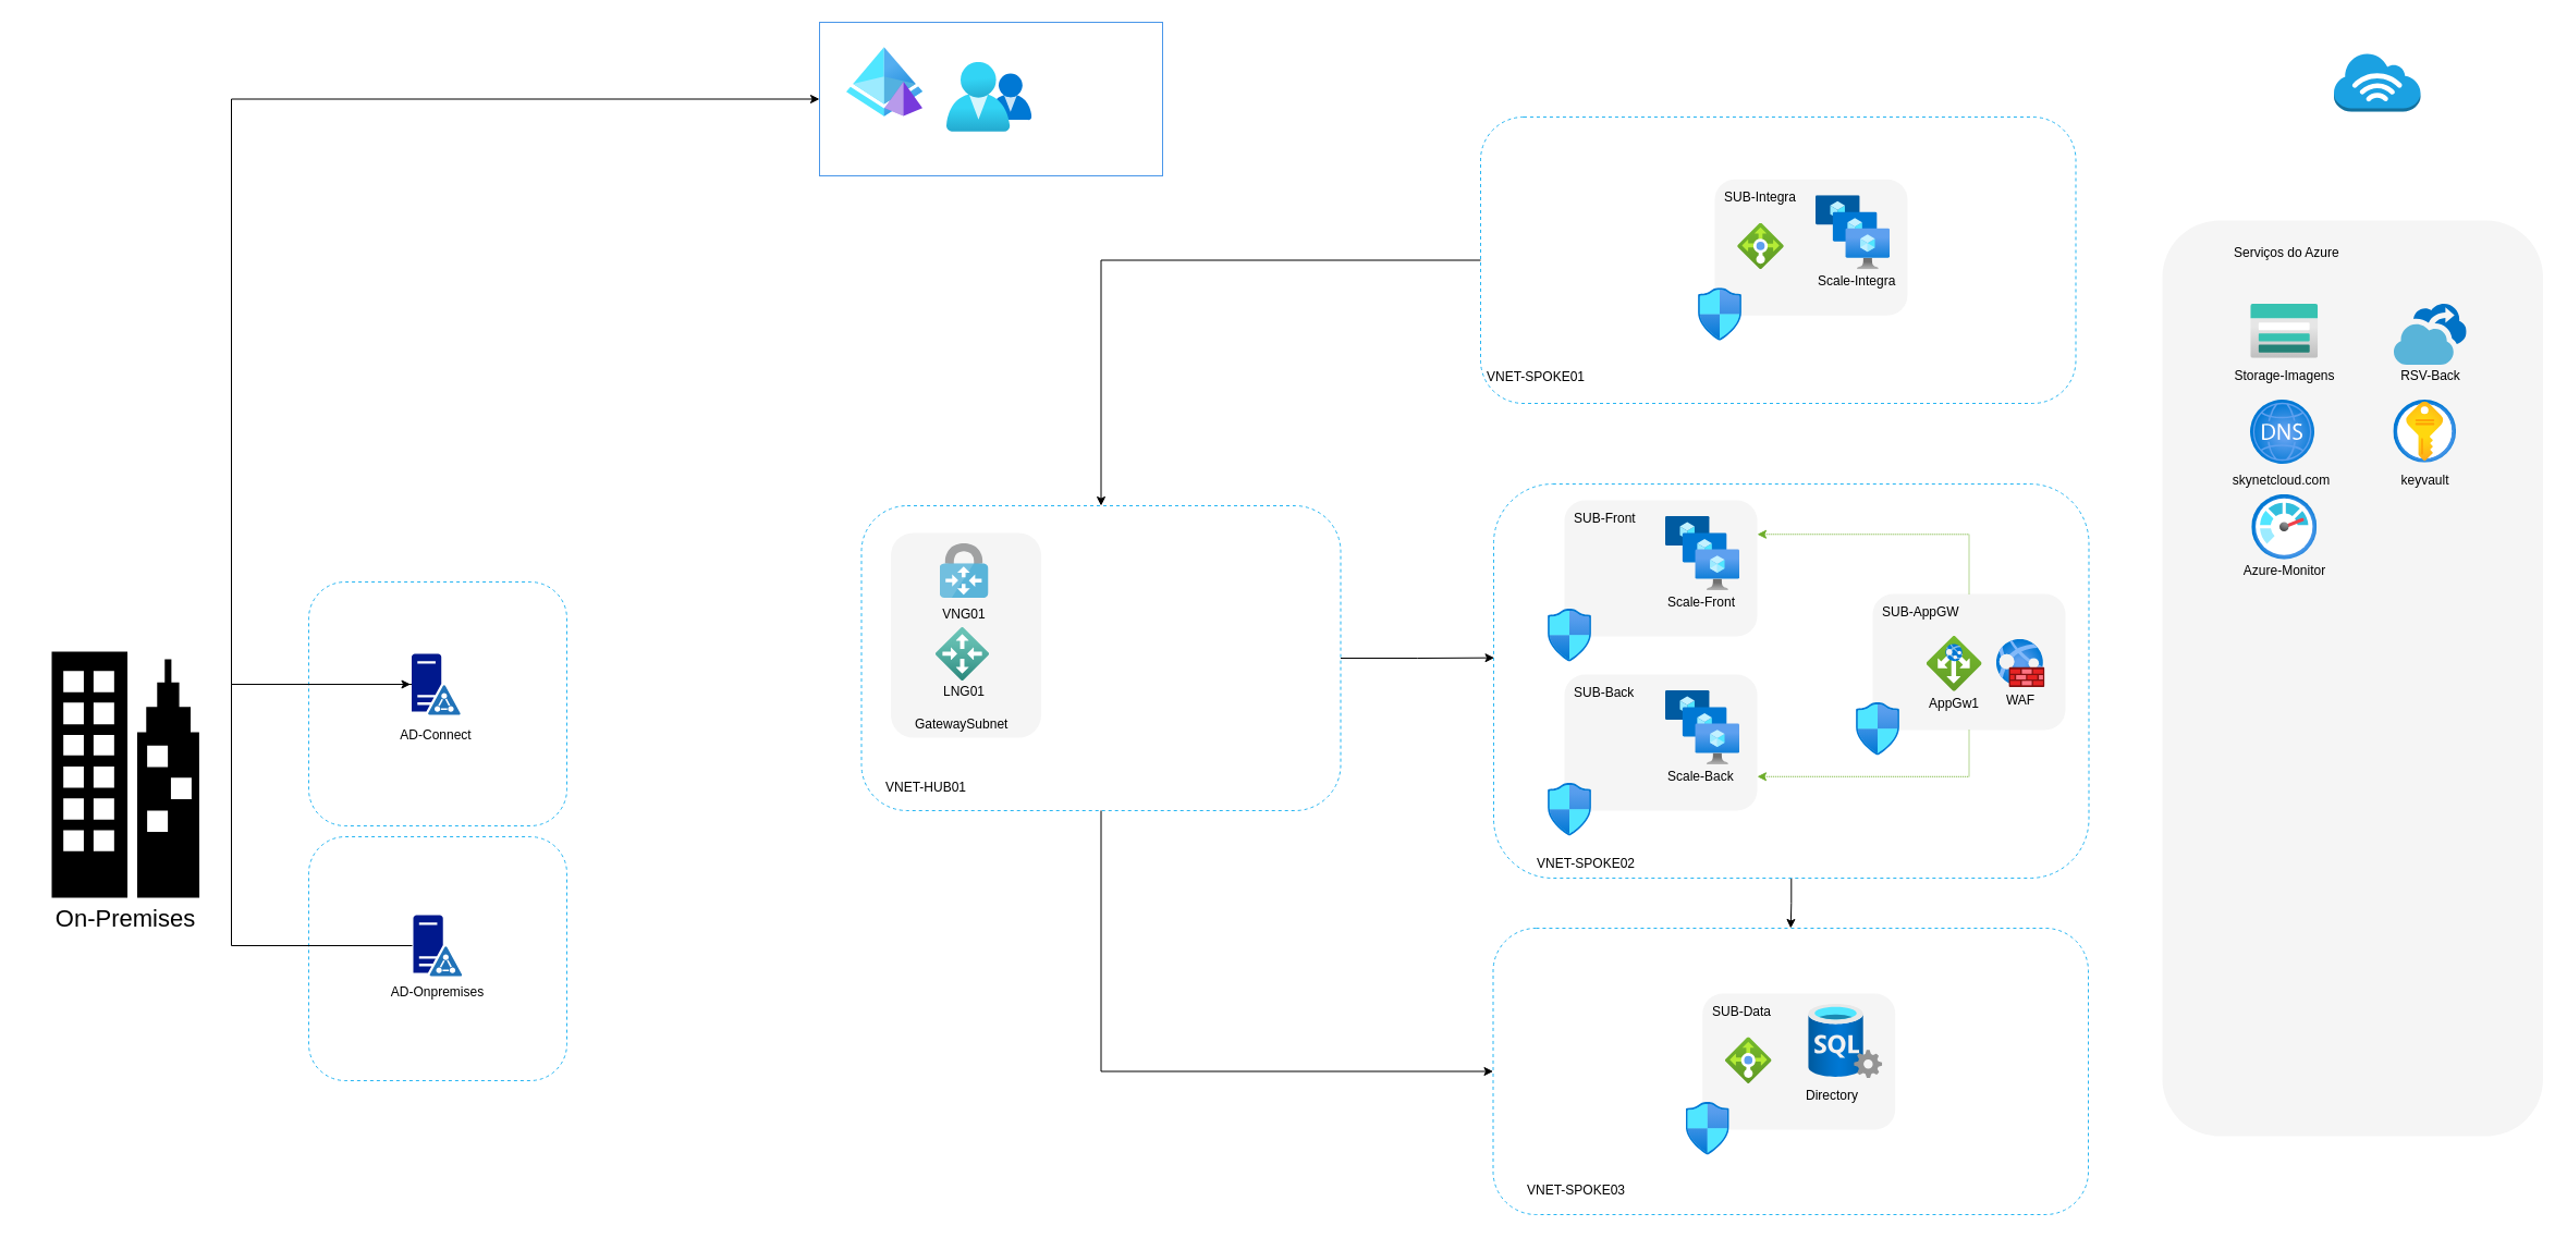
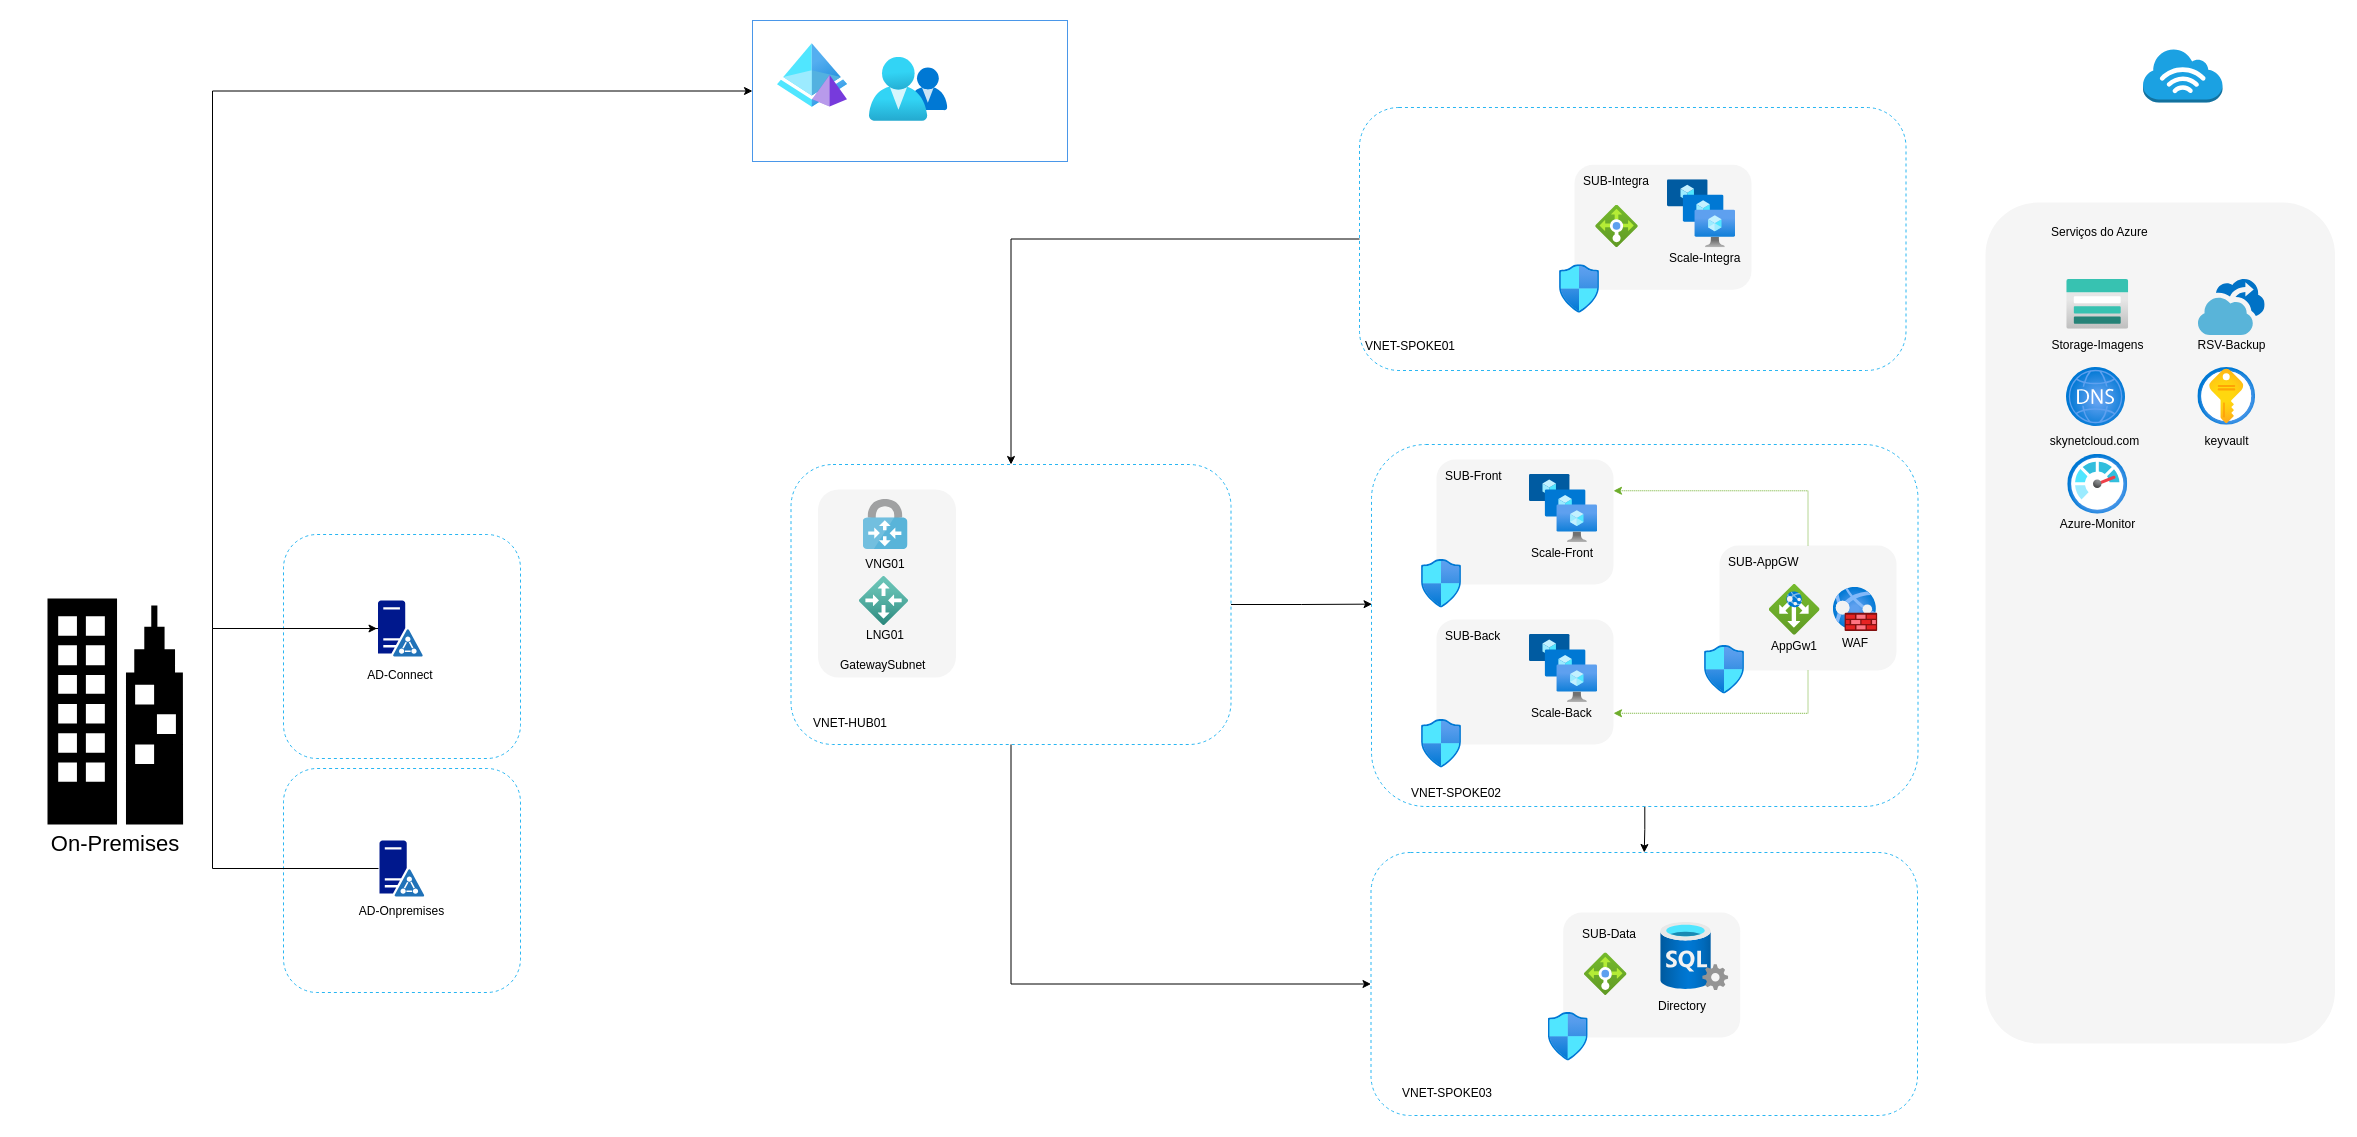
- <mxCell id="98" value="RSV-Back" style="text;html=1;strokeColor=none;fillColor=none;align=center;verticalAlign=middle;whiteSpace=wrap;rounded=0;" vertex="1" parent="96"><mxGeometry y="55.72" width="96.5" height="20.25" as="geometry" /></mxCell>
+ <mxCell id="98" value="RSV-Backup" style="text;html=1;strokeColor=none;fillColor=none;align=center;verticalAlign=middle;whiteSpace=wrap;rounded=0;" vertex="1" parent="96"><mxGeometry y="55.72" width="96.5" height="20.25" as="geometry" /></mxCell>
- <mxCell id="39" value="SUB-Data" style="text;html=1;strokeColor=none;fillColor=none;align=left;verticalAlign=middle;whiteSpace=wrap;rounded=0;" parent="37" vertex="1"><mxGeometry x="22" y="6" width="71" height="22" as="geometry" /></mxCell>
+ <mxCell id="39" value="SUB-Data" style="text;html=1;strokeColor=none;fillColor=none;align=left;verticalAlign=middle;whiteSpace=wrap;rounded=0;" parent="37" vertex="1"><mxGeometry x="32" y="11" width="71" height="22" as="geometry" /></mxCell>
